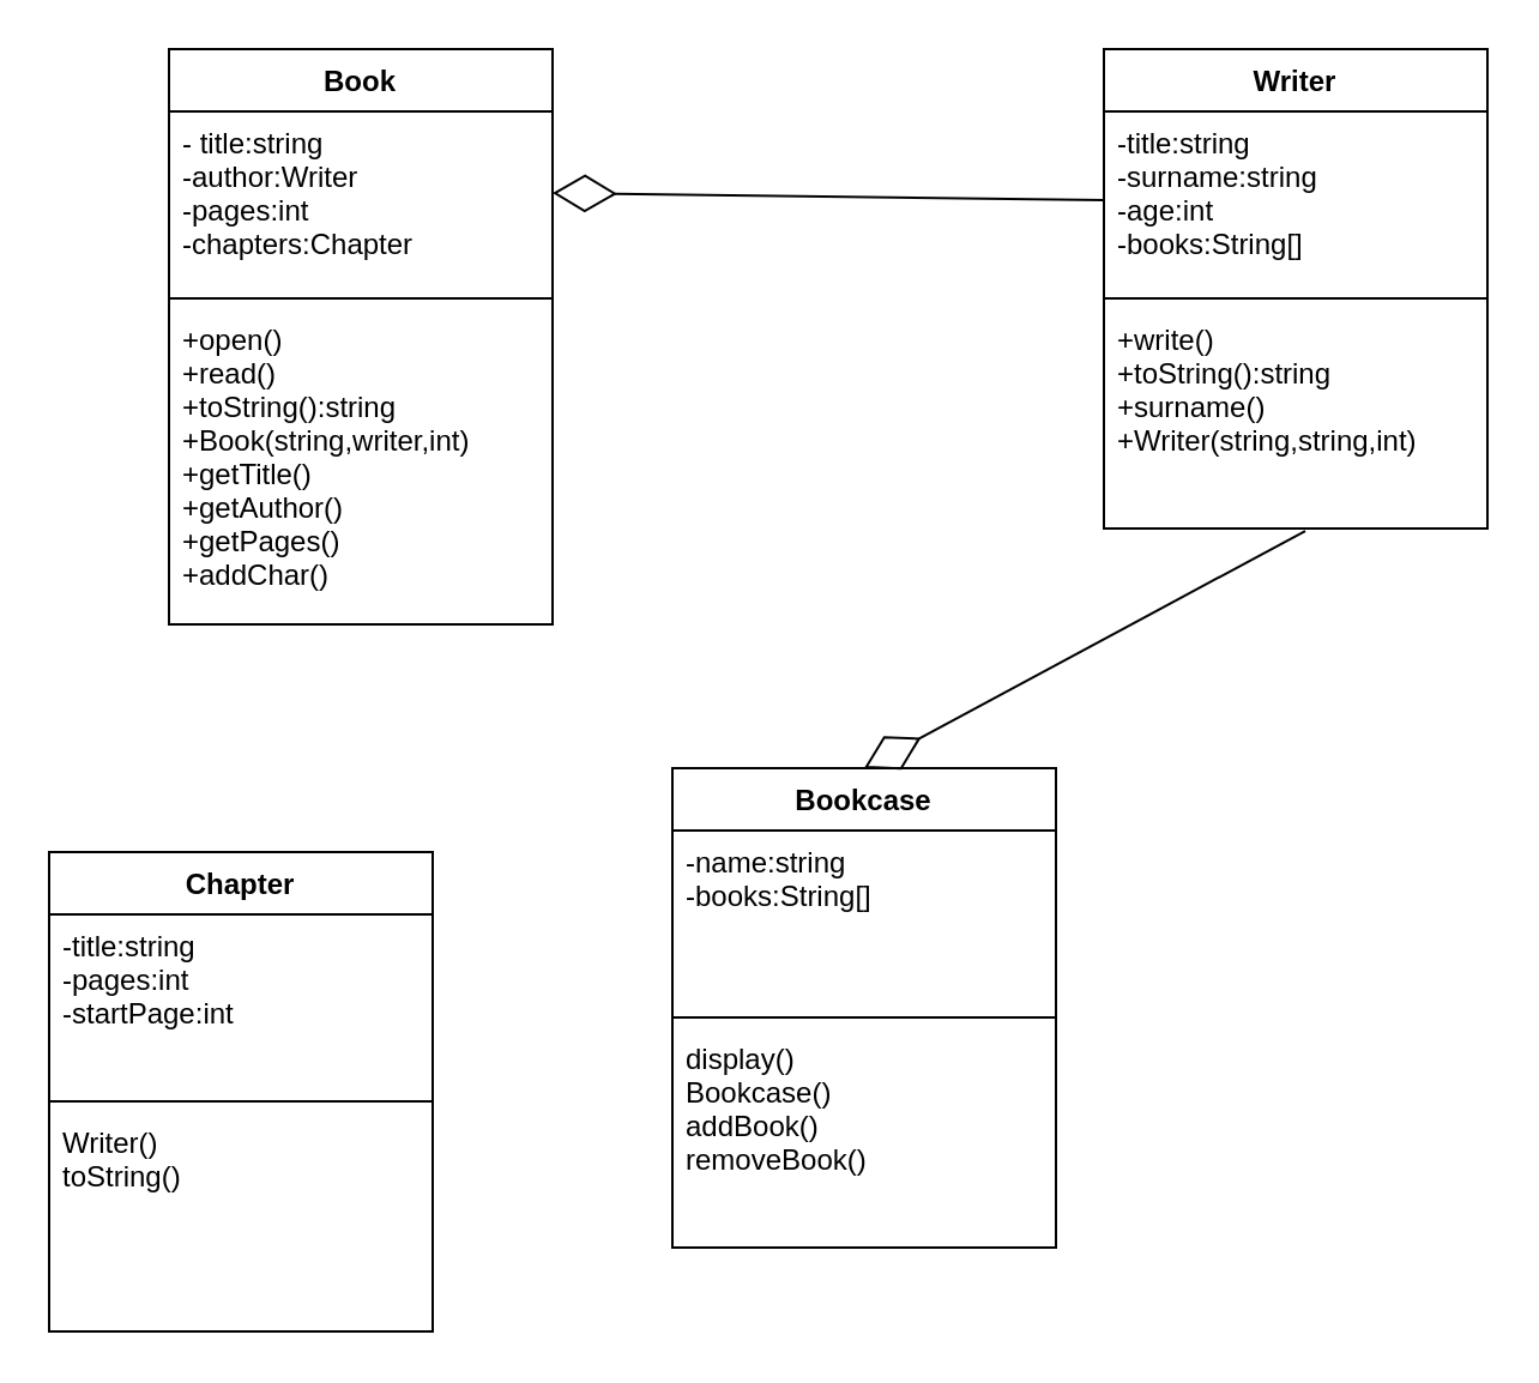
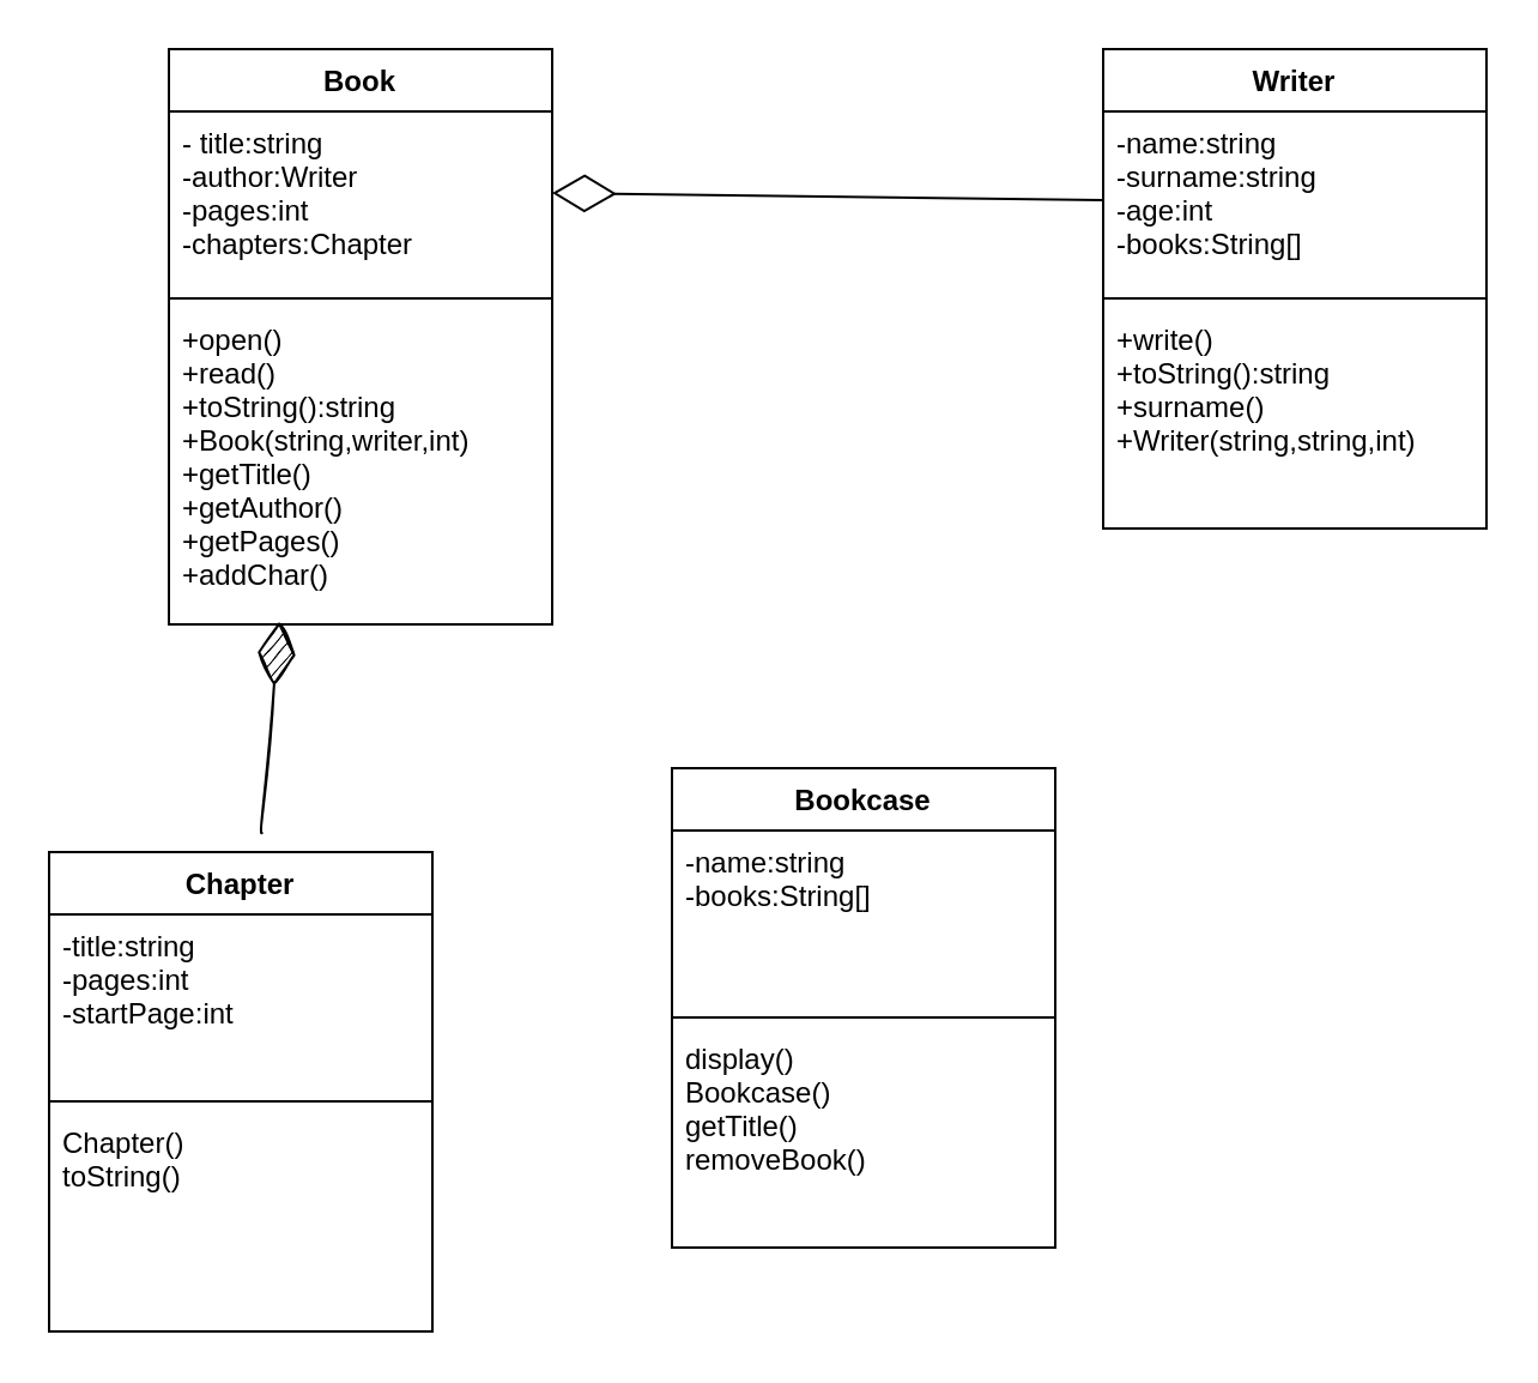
- <mxCell id="7" value="-title:string&#10;-surname:string&#10;-age:int&#10;-books:String[]" style="text;strokeColor=none;fillColor=none;align=left;verticalAlign=top;spacingLeft=4;spacingRight=4;overflow=hidden;rotatable=0;points=[[0,0.5],[1,0.5]];portConstraint=eastwest;" parent="6" vertex="1"><mxGeometry y="26" width="160" height="74" as="geometry" /></mxCell>
+ <mxCell id="7" value="-name:string&#10;-surname:string&#10;-age:int&#10;-books:String[]" style="text;strokeColor=none;fillColor=none;align=left;verticalAlign=top;spacingLeft=4;spacingRight=4;overflow=hidden;rotatable=0;points=[[0,0.5],[1,0.5]];portConstraint=eastwest;" parent="6" vertex="1"><mxGeometry y="26" width="160" height="74" as="geometry" /></mxCell>
- <mxCell id="15" value="" style="endArrow=diamondThin;endFill=0;endSize=24;html=1;rounded=0;exitX=0.525;exitY=1.011;exitDx=0;exitDy=0;entryX=0.5;entryY=0;entryDx=0;entryDy=0;exitPerimeter=0;" edge="1" parent="1" source="9" target="10"><mxGeometry width="160" relative="1" as="geometry"><mxPoint x="390" y="228" as="sourcePoint" /><mxPoint x="440" y="310" as="targetPoint" /></mxGeometry></mxCell>
+ <mxCell id="20" value="" style="endArrow=diamondThin;endFill=1;endSize=24;html=1;rounded=0;sketch=1;hachureGap=4;fontFamily=Architects Daughter;fontSource=https%3A%2F%2Ffonts.googleapis.com%2Fcss%3Ffamily%3DArchitects%2BDaughter;fontSize=16;sourcePerimeterSpacing=8;targetPerimeterSpacing=8;curved=1;entryX=0.288;entryY=0.991;entryDx=0;entryDy=0;entryPerimeter=0;" edge="1" parent="1" source="16" target="5"><mxGeometry width="160" relative="1" as="geometry"><mxPoint x="10" y="300" as="sourcePoint" /><mxPoint x="170" y="300" as="targetPoint" /></mxGeometry></mxCell>
- <mxCell id="13" value="display()&#10;Bookcase()&#10;addBook()&#10;removeBook()" style="text;strokeColor=none;fillColor=none;align=left;verticalAlign=top;spacingLeft=4;spacingRight=4;overflow=hidden;rotatable=0;points=[[0,0.5],[1,0.5]];portConstraint=eastwest;" vertex="1" parent="10"><mxGeometry y="108" width="160" height="92" as="geometry" /></mxCell>
+ <mxCell id="13" value="display()&#10;Bookcase()&#10;getTitle()&#10;removeBook()" style="text;strokeColor=none;fillColor=none;align=left;verticalAlign=top;spacingLeft=4;spacingRight=4;overflow=hidden;rotatable=0;points=[[0,0.5],[1,0.5]];portConstraint=eastwest;" vertex="1" parent="10"><mxGeometry y="108" width="160" height="92" as="geometry" /></mxCell>
- <mxCell id="19" value="Writer()&#10;toString()" style="text;strokeColor=none;fillColor=none;align=left;verticalAlign=top;spacingLeft=4;spacingRight=4;overflow=hidden;rotatable=0;points=[[0,0.5],[1,0.5]];portConstraint=eastwest;" vertex="1" parent="16"><mxGeometry y="108" width="160" height="92" as="geometry" /></mxCell>
+ <mxCell id="19" value="Chapter()&#10;toString()" style="text;strokeColor=none;fillColor=none;align=left;verticalAlign=top;spacingLeft=4;spacingRight=4;overflow=hidden;rotatable=0;points=[[0,0.5],[1,0.5]];portConstraint=eastwest;" vertex="1" parent="16"><mxGeometry y="108" width="160" height="92" as="geometry" /></mxCell>
